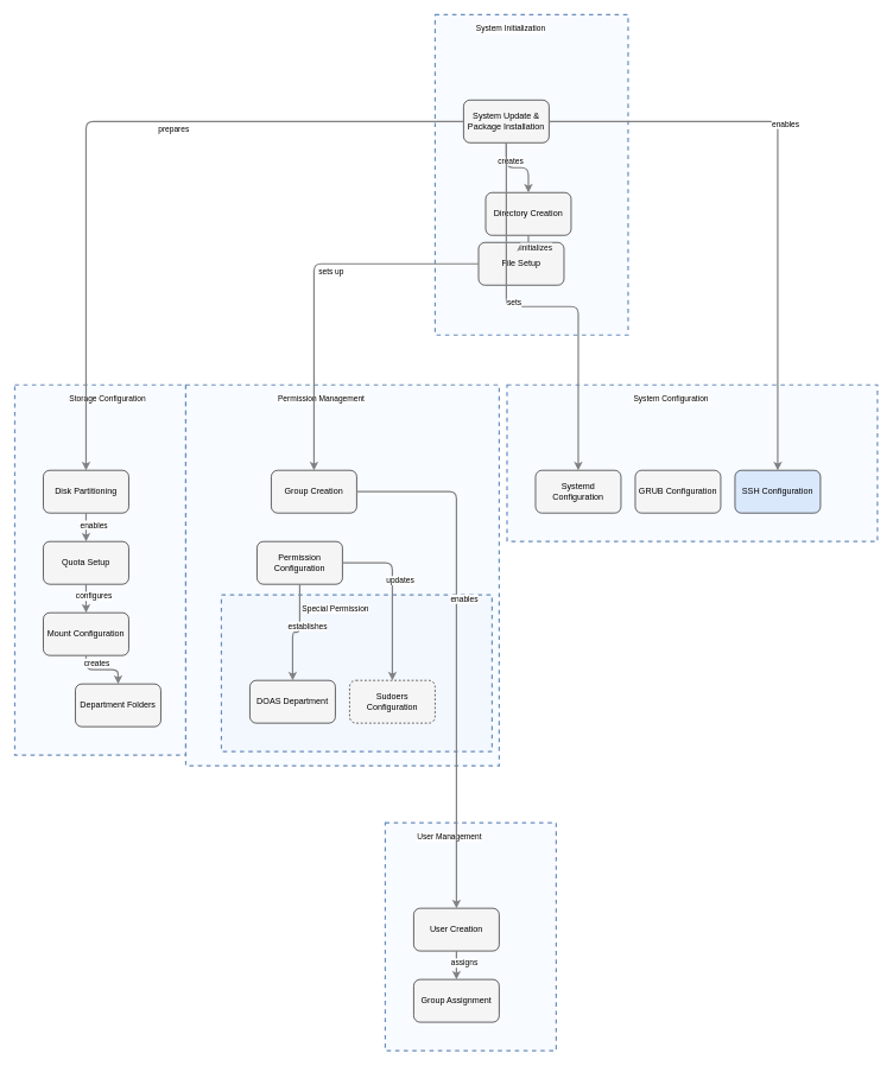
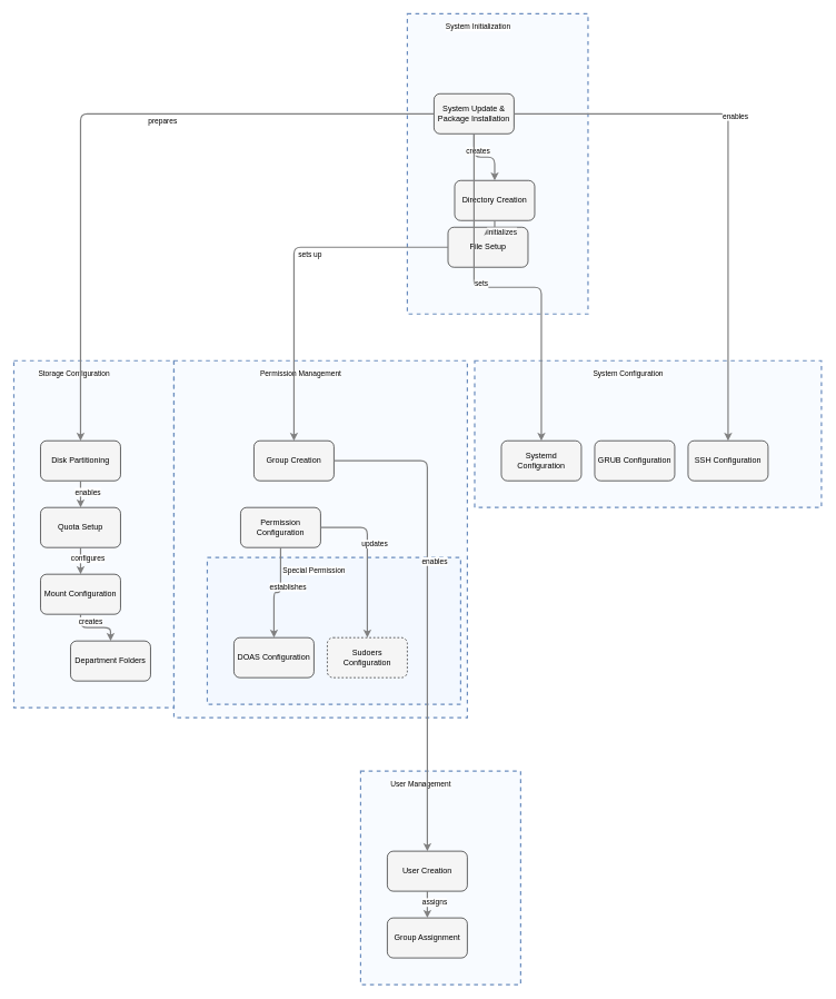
- <mxCell id="11" value="Storage Configuration" style="edgeLabel;html=1;align=center;verticalAlign=middle;resizable=0;labelBackgroundColor=white;spacing=5" vertex="1" parent="1"><mxGeometry x="68" y="548" width="164" height="24" as="geometry" /></mxCell>
+ <mxCell id="11" value="Storage Configuration" style="edgeLabel;html=1;align=center;verticalAlign=middle;resizable=0;labelBackgroundColor=white;spacing=5" vertex="1" parent="1"><mxGeometry x="28" y="548" width="164" height="24" as="geometry" /></mxCell>
- <mxCell id="25" value="SSH Configuration" style="rounded=1;whiteSpace=wrap;html=1;fillColor=#dae8fc;" vertex="1" parent="12"><mxGeometry x="320" y="120" width="120" height="60" as="geometry" /></mxCell>
+ <mxCell id="25" value="SSH Configuration" style="rounded=1;whiteSpace=wrap;html=1;fillColor=#f5f5f5" vertex="1" parent="12"><mxGeometry x="320" y="120" width="120" height="60" as="geometry" /></mxCell>
- <mxCell id="16" value="DOAS Department" style="rounded=1;whiteSpace=wrap;html=1;fillColor=#f5f5f5" vertex="1" parent="2"><mxGeometry x="40" y="120" width="120" height="60" as="geometry" /></mxCell>
+ <mxCell id="16" value="DOAS Configuration" style="rounded=1;whiteSpace=wrap;html=1;fillColor=#f5f5f5" vertex="1" parent="2"><mxGeometry x="40" y="120" width="120" height="60" as="geometry" /></mxCell>
